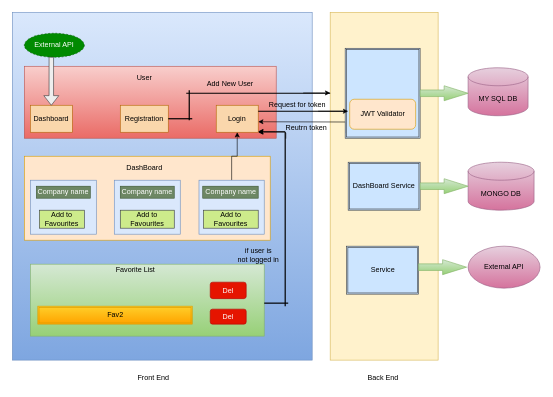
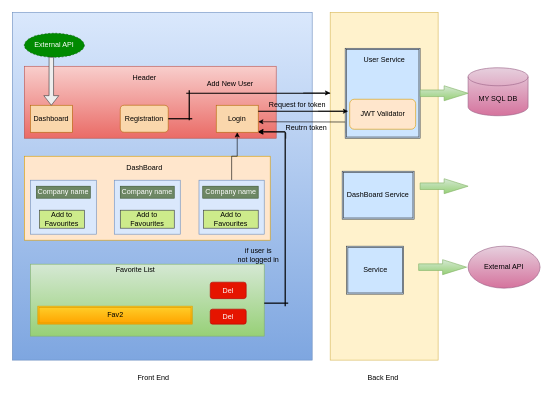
+ <mxCell id="41" value="User Service" style="text;html=1;align=center;verticalAlign=middle;resizable=0;points=[];autosize=1;" vertex="1" parent="1"><mxGeometry x="600" y="90" width="80" height="20" as="geometry" /></mxCell>
- <mxCell id="4" value="User" style="text;html=1;align=center;verticalAlign=middle;resizable=0;points=[];autosize=1;" vertex="1" parent="1"><mxGeometry x="215" y="120" width="50" height="20" as="geometry" /></mxCell>
+ <mxCell id="4" value="Header" style="text;html=1;align=center;verticalAlign=middle;resizable=0;points=[];autosize=1;" vertex="1" parent="1"><mxGeometry x="215" y="120" width="50" height="20" as="geometry" /></mxCell>
- <mxCell id="6" value="Registration" style="rounded=0;whiteSpace=wrap;html=1;fillColor=#fad7ac;strokeColor=#b46504;" vertex="1" parent="1"><mxGeometry x="200" y="175" width="80" height="45" as="geometry" /></mxCell>
+ <mxCell id="6" value="Registration" style="whiteSpace=wrap;html=1;fillColor=#fad7ac;strokeColor=#b46504;rounded=1;" vertex="1" parent="1"><mxGeometry x="200" y="175" width="80" height="45" as="geometry" /></mxCell>
- <mxCell id="45" value="DashBoard Service" style="shape=ext;double=1;rounded=0;whiteSpace=wrap;html=1;fillColor=#cce5ff;strokeColor=#36393d;" vertex="1" parent="1"><mxGeometry x="580" y="270" width="120" height="80" as="geometry" /></mxCell>
+ <mxCell id="45" value="DashBoard Service" style="shape=ext;double=1;rounded=0;whiteSpace=wrap;html=1;fillColor=#cce5ff;strokeColor=#36393d;" vertex="1" parent="1"><mxGeometry x="570" y="285" width="120" height="80" as="geometry" /></mxCell>
- <mxCell id="48" value="MONGO DB" style="shape=cylinder3;whiteSpace=wrap;html=1;boundedLbl=1;backgroundOutline=1;size=15;gradientColor=#d5739d;fillColor=#e6d0de;strokeColor=#996185;" vertex="1" parent="1"><mxGeometry x="780" y="270" width="110" height="80" as="geometry" /></mxCell>
- <mxCell id="46" value="Service" style="shape=ext;double=1;rounded=0;whiteSpace=wrap;html=1;fillColor=#cce5ff;strokeColor=#36393d;" vertex="1" parent="1"><mxGeometry x="577.5" y="410" width="120" height="80" as="geometry" /></mxCell>
+ <mxCell id="46" value="Service" style="shape=ext;double=1;rounded=0;whiteSpace=wrap;html=1;fillColor=#cce5ff;strokeColor=#36393d;" vertex="1" parent="1"><mxGeometry x="577.5" y="410" width="95" height="80" as="geometry" /></mxCell>
